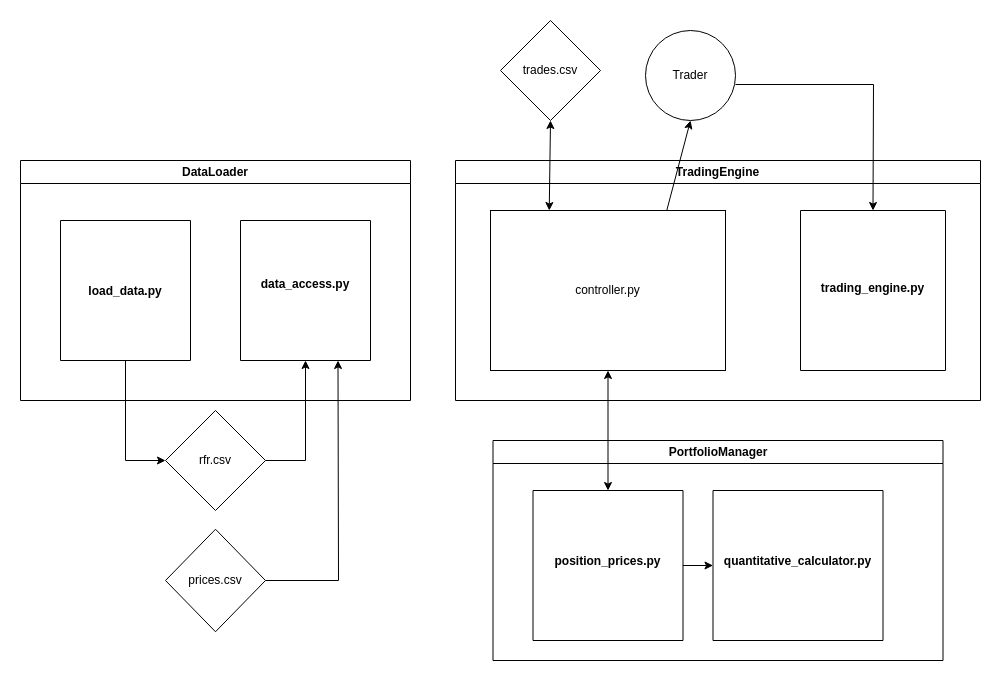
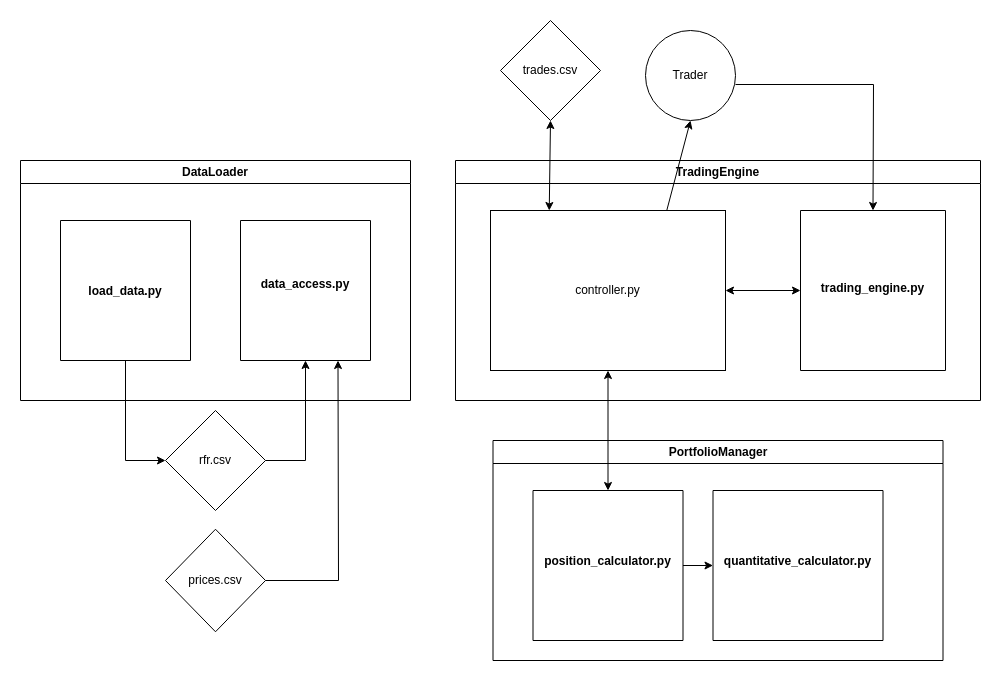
+ <mxCell id="5" value="" style="endArrow=classic;startArrow=classic;html=1;rounded=0;exitX=1;exitY=0.5;exitDx=0;exitDy=0;entryX=0;entryY=0.5;entryDx=0;entryDy=0;" parent="2" source="3" target="4" edge="1"><mxGeometry width="50" height="50" relative="1" as="geometry"><mxPoint x="-210" y="290" as="sourcePoint" /><mxPoint x="-160" y="240" as="targetPoint" /></mxGeometry></mxCell>
- <mxCell id="12" value="&#10;&#10;&#10;&#10;&#10;&#10;&#10;&#10;&#10;&#10;position_prices.py" style="swimlane;startSize=0;" parent="10" vertex="1"><mxGeometry x="40" y="50" width="150" height="150" as="geometry" /></mxCell>
+ <mxCell id="12" value="&#10;&#10;&#10;&#10;&#10;&#10;&#10;&#10;&#10;&#10;position_calculator.py" style="swimlane;startSize=0;" parent="10" vertex="1"><mxGeometry x="40" y="50" width="150" height="150" as="geometry" /></mxCell>
